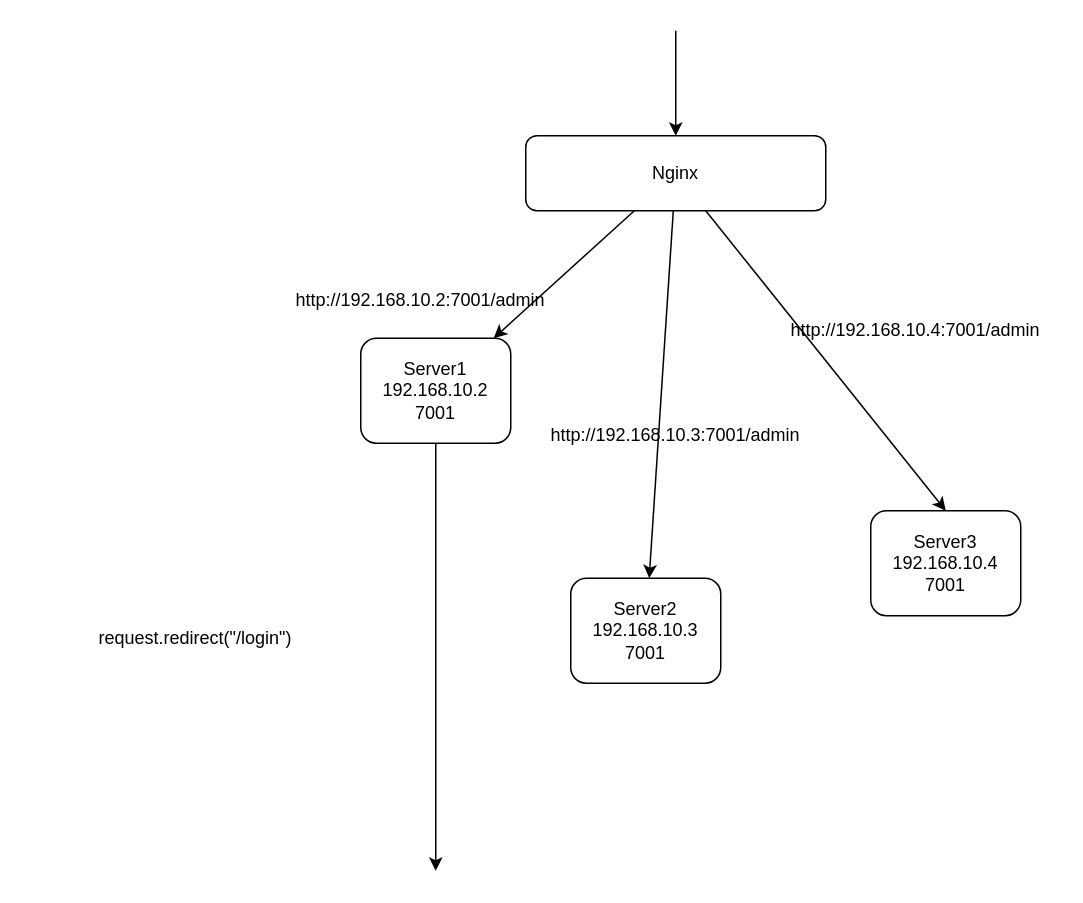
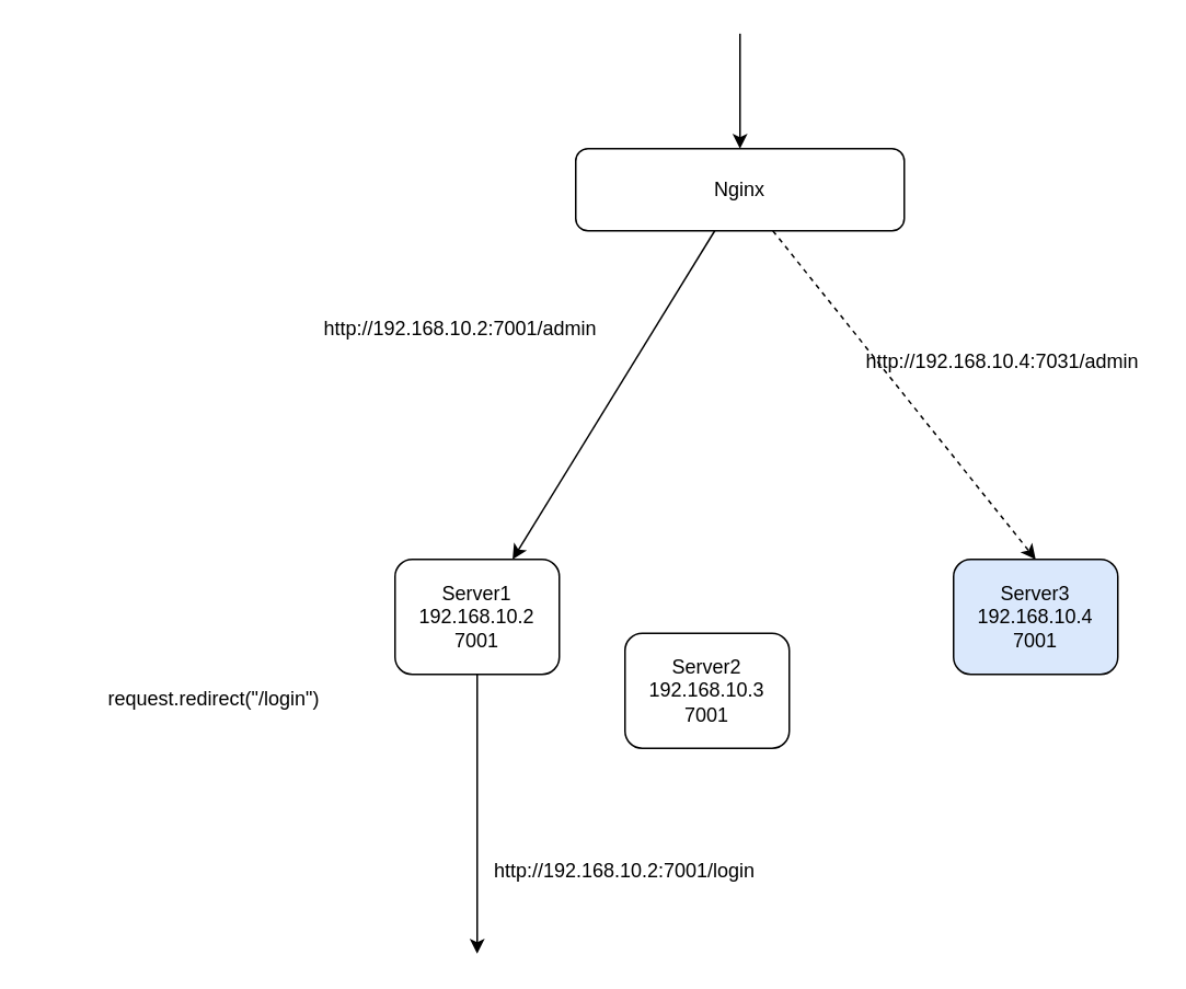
- <mxCell id="12" value="http://192.168.10.4:7001/admin" style="text;html=1;strokeColor=none;fillColor=none;align=center;verticalAlign=middle;whiteSpace=wrap;rounded=0;" vertex="1" parent="1"><mxGeometry x="520" y="210" width="180" height="20" as="geometry" /></mxCell>
+ <mxCell id="12" value="http://192.168.10.4:7031/admin" style="text;html=1;strokeColor=none;fillColor=none;align=center;verticalAlign=middle;whiteSpace=wrap;rounded=0;" vertex="1" parent="1"><mxGeometry x="520" y="210" width="180" height="20" as="geometry" /></mxCell>
- <mxCell id="4" style="edgeStyle=none;rounded=0;orthogonalLoop=1;jettySize=auto;html=1;entryX=0.5;entryY=0;entryDx=0;entryDy=0;" edge="1" parent="1" source="5" target="8"><mxGeometry relative="1" as="geometry" /></mxCell>
+ <mxCell id="4" style="edgeStyle=none;rounded=0;orthogonalLoop=1;jettySize=auto;html=1;entryX=0.5;entryY=0;entryDx=0;entryDy=0;dashed=1;" edge="1" parent="1" source="5" target="8"><mxGeometry relative="1" as="geometry" /></mxCell>
- <mxCell id="3" style="edgeStyle=none;rounded=0;orthogonalLoop=1;jettySize=auto;html=1;" edge="1" parent="1" source="5" target="7"><mxGeometry relative="1" as="geometry" /></mxCell>
- <mxCell id="6" value="Server1&lt;br&gt;192.168.10.2&lt;br&gt;7001" style="rounded=1;whiteSpace=wrap;html=1;" vertex="1" parent="1"><mxGeometry x="240" y="225" width="100" height="70" as="geometry" /></mxCell>
+ <mxCell id="6" value="Server1&lt;br&gt;192.168.10.2&lt;br&gt;7001" style="rounded=1;whiteSpace=wrap;html=1;" vertex="1" parent="1"><mxGeometry x="240" y="340" width="100" height="70" as="geometry" /></mxCell>
- <mxCell id="11" value="http://192.168.10.3:7001/admin" style="text;html=1;strokeColor=none;fillColor=none;align=center;verticalAlign=middle;whiteSpace=wrap;rounded=0;" vertex="1" parent="1"><mxGeometry x="360" y="280" width="180" height="20" as="geometry" /></mxCell>
- <mxCell id="8" value="Server3&lt;br&gt;192.168.10.4&lt;br&gt;7001" style="rounded=1;whiteSpace=wrap;html=1;" vertex="1" parent="1"><mxGeometry x="580" y="340" width="100" height="70" as="geometry" /></mxCell>
+ <mxCell id="8" value="Server3&lt;br&gt;192.168.10.4&lt;br&gt;7001" style="rounded=1;whiteSpace=wrap;html=1;fillColor=#dae8fc;" vertex="1" parent="1"><mxGeometry x="580" y="340" width="100" height="70" as="geometry" /></mxCell>
+ <mxCell id="15" value="http://192.168.10.2:7001/login" style="text;html=1;strokeColor=none;fillColor=none;align=center;verticalAlign=middle;whiteSpace=wrap;rounded=0;" vertex="1" parent="1"><mxGeometry x="290" y="520" width="180" height="20" as="geometry" /></mxCell>
